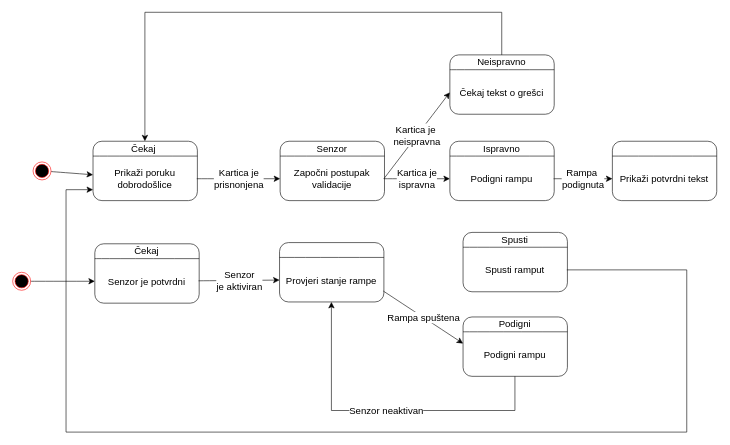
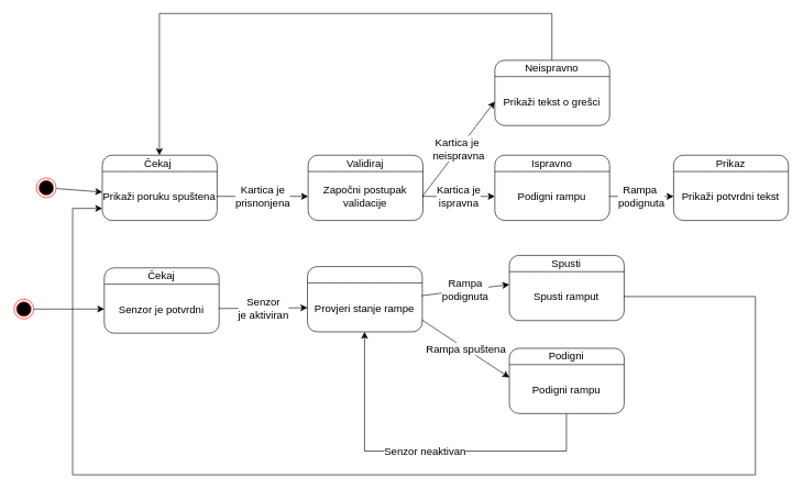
- <mxCell id="35" value="Čekaj tekst o grešci" style="text;html=1;strokeColor=none;fillColor=none;align=center;verticalAlign=middle;whiteSpace=wrap;rounded=0;fontSize=16;" parent="1" vertex="1"><mxGeometry x="749" y="117" width="173" height="73" as="geometry" /></mxCell>
+ <mxCell id="35" value="Prikaži tekst o grešci" style="text;html=1;strokeColor=none;fillColor=none;align=center;verticalAlign=middle;whiteSpace=wrap;rounded=0;fontSize=16;" parent="1" vertex="1"><mxGeometry x="749" y="117" width="173" height="73" as="geometry" /></mxCell>
- <mxCell id="14" value="Senzor" style="text;html=1;strokeColor=none;fillColor=none;align=center;verticalAlign=middle;whiteSpace=wrap;rounded=0;fontSize=16;" parent="1" vertex="1"><mxGeometry x="466" y="235" width="173" height="24" as="geometry" /></mxCell>
+ <mxCell id="14" value="Validiraj" style="text;html=1;strokeColor=none;fillColor=none;align=center;verticalAlign=middle;whiteSpace=wrap;rounded=0;fontSize=16;" parent="1" vertex="1"><mxGeometry x="466" y="235" width="173" height="24" as="geometry" /></mxCell>
+ <mxCell id="29" value="Prikaz" style="text;html=1;strokeColor=none;fillColor=none;align=center;verticalAlign=middle;whiteSpace=wrap;rounded=0;fontSize=16;" parent="1" vertex="1"><mxGeometry x="1020" y="235" width="173" height="24" as="geometry" /></mxCell>
- <mxCell id="6" value="Prikaži poruku dobrodošlice" style="text;html=1;strokeColor=none;fillColor=none;align=center;verticalAlign=middle;whiteSpace=wrap;rounded=0;fontSize=16;" parent="1" vertex="1"><mxGeometry x="154" y="261" width="173" height="73" as="geometry" /></mxCell>
+ <mxCell id="6" value="Prikaži poruku spuštena" style="text;html=1;strokeColor=none;fillColor=none;align=center;verticalAlign=middle;whiteSpace=wrap;rounded=0;fontSize=16;" parent="1" vertex="1"><mxGeometry x="154" y="261" width="173" height="73" as="geometry" /></mxCell>
+ <mxCell id="20" value="&lt;font style=&quot;font-size: 16px;&quot;&gt;Rampa &lt;br&gt;podignuta&lt;/font&gt;" style="edgeStyle=none;curved=1;rounded=0;orthogonalLoop=1;jettySize=auto;html=1;exitX=1;exitY=0.25;exitDx=0;exitDy=0;entryX=0;entryY=0.25;entryDx=0;entryDy=0;fontSize=12;startSize=8;endSize=8;" parent="1" source="21" target="40" edge="1"><mxGeometry relative="1" as="geometry" /></mxCell>
